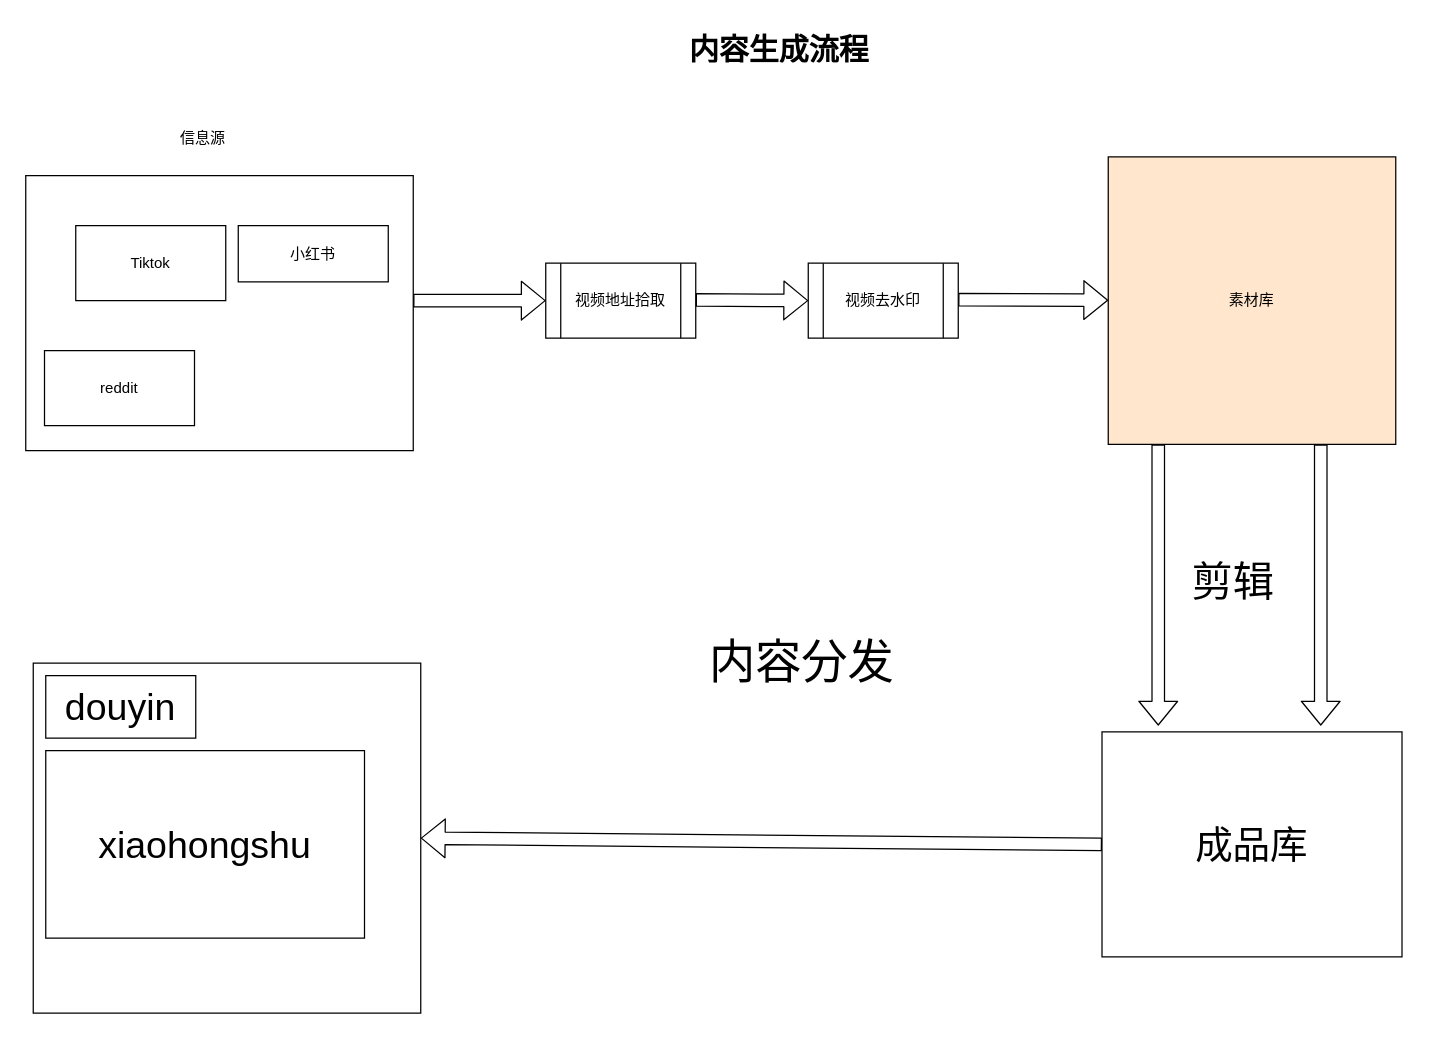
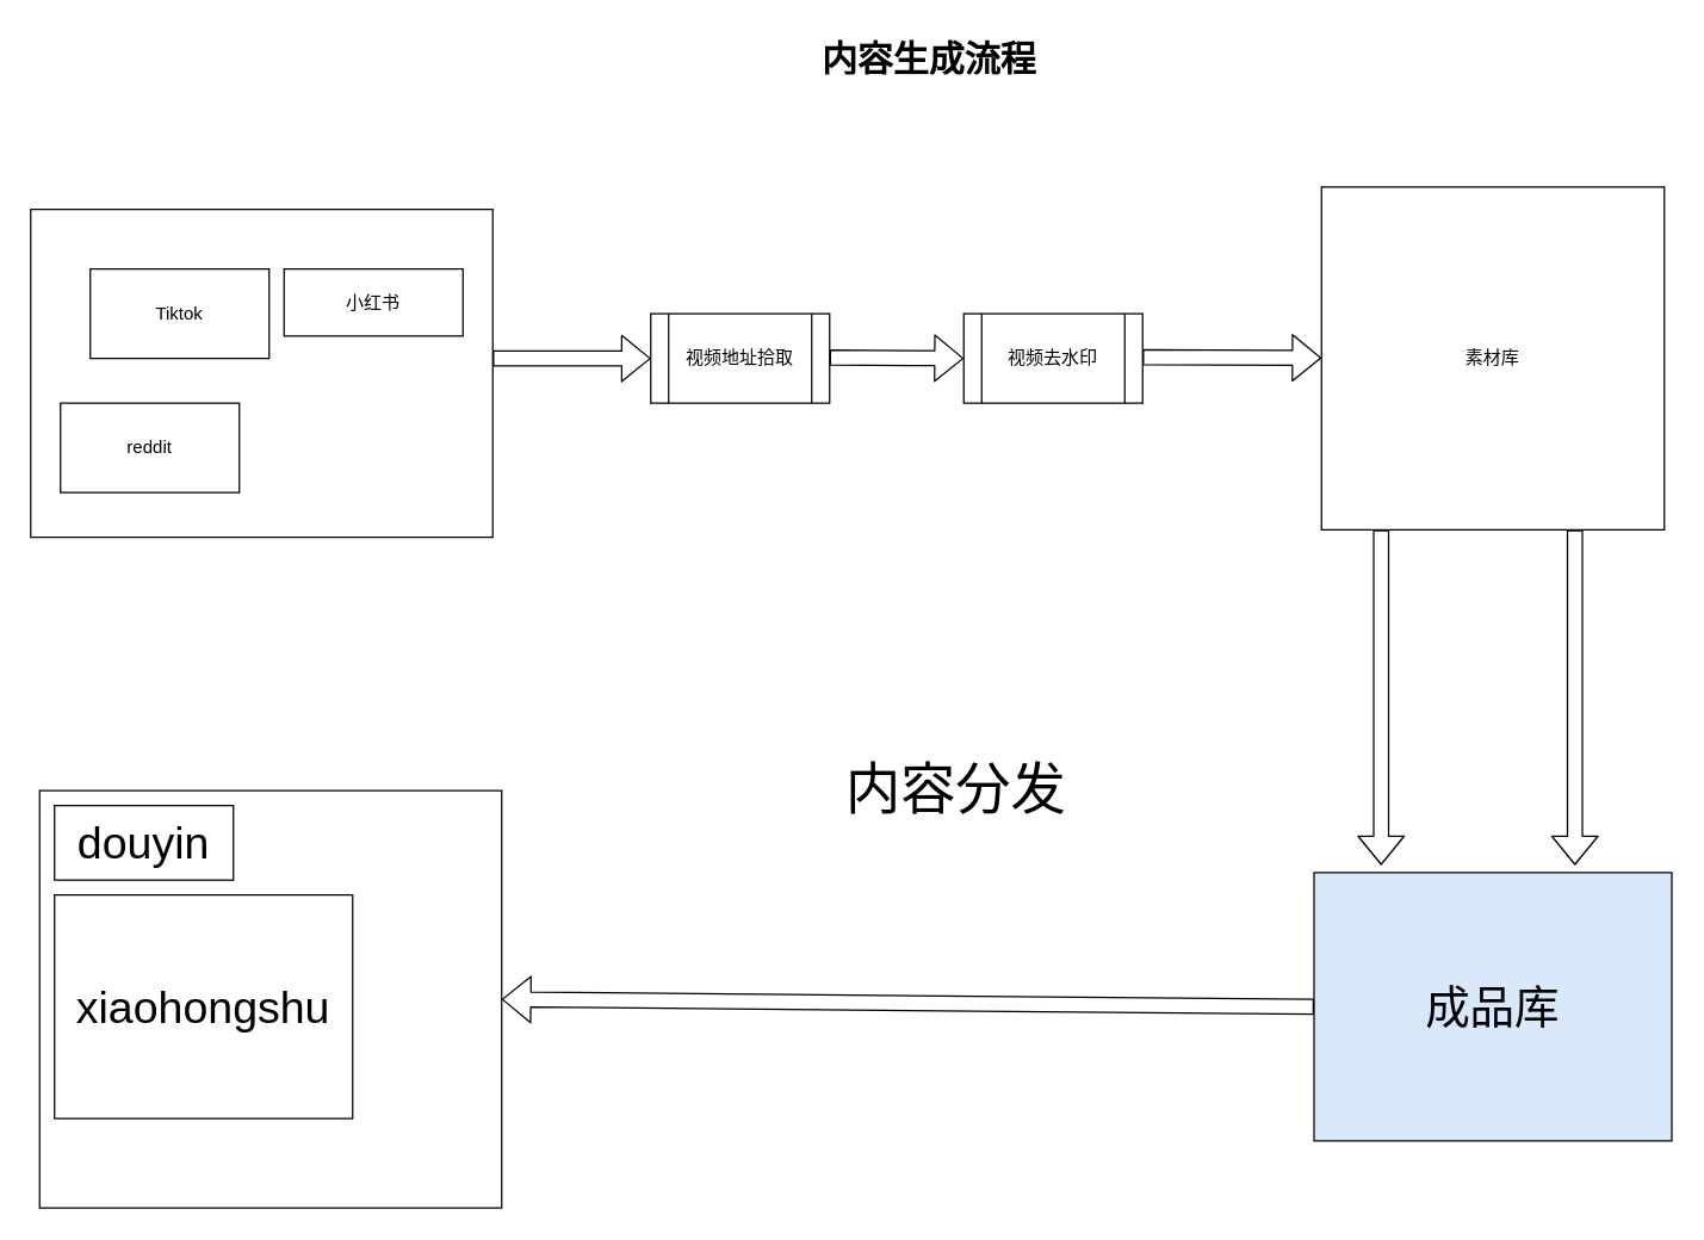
- <mxCell id="8" value="信息源" style="text;html=1;strokeColor=none;fillColor=none;align=center;verticalAlign=middle;whiteSpace=wrap;rounded=0;" vertex="1" parent="3"><mxGeometry x="102.5" width="77.5" height="60" as="geometry" /></mxCell>
- <mxCell id="13" value="素材库" style="whiteSpace=wrap;html=1;aspect=fixed;fillColor=#ffe6cc;" vertex="1" parent="1"><mxGeometry x="886" y="125" width="230" height="230" as="geometry" /></mxCell>
+ <mxCell id="13" value="素材库" style="whiteSpace=wrap;html=1;aspect=fixed;" vertex="1" parent="1"><mxGeometry x="886" y="125" width="230" height="230" as="geometry" /></mxCell>
- <mxCell id="7" value="reddit" style="rounded=0;whiteSpace=wrap;html=1;" vertex="1" parent="3"><mxGeometry x="15" y="200" width="120" height="60" as="geometry" /></mxCell>
+ <mxCell id="7" value="reddit" style="rounded=0;whiteSpace=wrap;html=1;" vertex="1" parent="3"><mxGeometry x="20" y="190" width="120" height="60" as="geometry" /></mxCell>
- <mxCell id="18" value="&lt;font style=&quot;font-size: 33px;&quot;&gt;剪辑&lt;/font&gt;" style="text;html=1;strokeColor=none;fillColor=none;align=center;verticalAlign=middle;whiteSpace=wrap;rounded=0;" vertex="1" parent="1"><mxGeometry x="936" y="450" width="100" height="30" as="geometry" /></mxCell>
- <mxCell id="21" value="xiaohongshu" style="rounded=0;whiteSpace=wrap;html=1;fontSize=30;" vertex="1" parent="1"><mxGeometry x="36" y="600" width="255" height="150" as="geometry" /></mxCell>
+ <mxCell id="21" value="xiaohongshu" style="rounded=0;whiteSpace=wrap;html=1;fontSize=30;" vertex="1" parent="1"><mxGeometry x="36" y="600" width="200" height="150" as="geometry" /></mxCell>
- <mxCell id="17" value="&lt;font style=&quot;font-size: 30px;&quot;&gt;成品库&lt;/font&gt;" style="rounded=0;whiteSpace=wrap;html=1;" vertex="1" parent="1"><mxGeometry x="881" y="585" width="240" height="180" as="geometry" /></mxCell>
+ <mxCell id="17" value="&lt;font style=&quot;font-size: 30px;&quot;&gt;成品库&lt;/font&gt;" style="rounded=0;whiteSpace=wrap;html=1;fillColor=#dae8fc;" vertex="1" parent="1"><mxGeometry x="881" y="585" width="240" height="180" as="geometry" /></mxCell>
